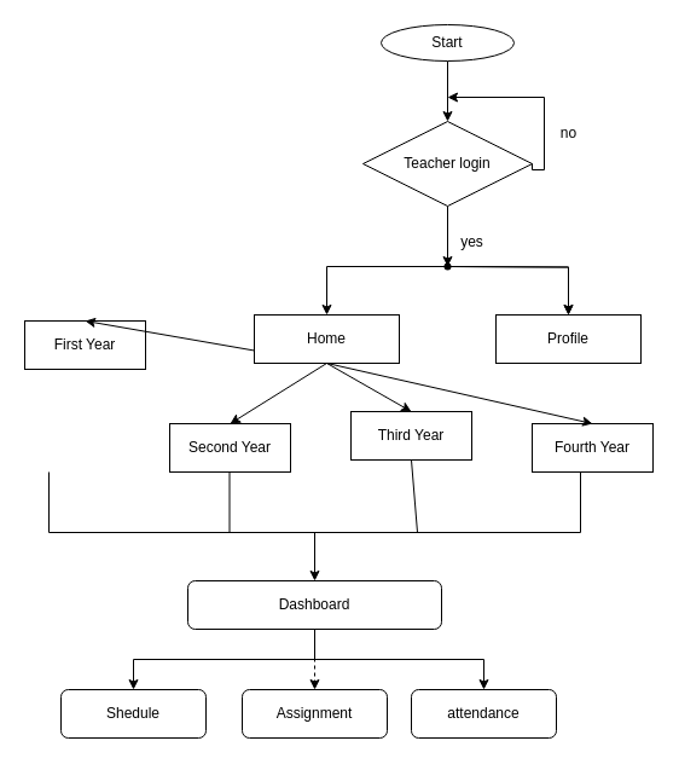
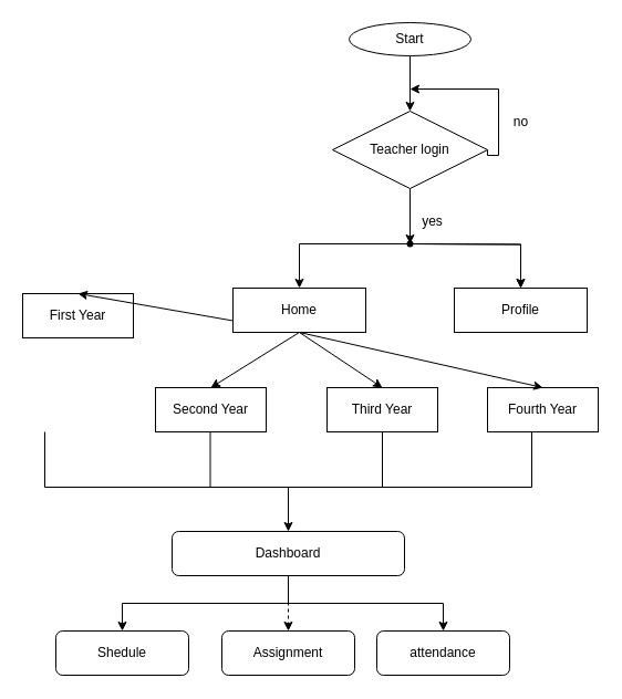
- <mxCell id="6" value="Third Year" style="rounded=0;whiteSpace=wrap;html=1;" vertex="1" parent="1"><mxGeometry x="290" y="340" width="100" height="40" as="geometry" /></mxCell>
+ <mxCell id="6" value="Third Year" style="rounded=0;whiteSpace=wrap;html=1;" vertex="1" parent="1"><mxGeometry x="295" y="350" width="100" height="40" as="geometry" /></mxCell>
